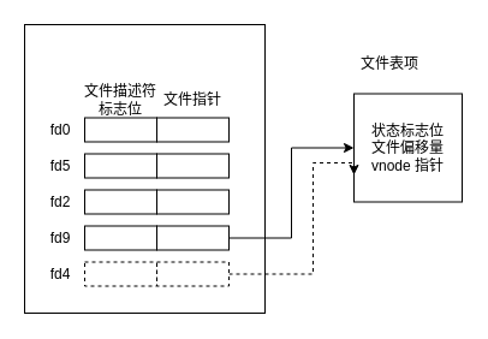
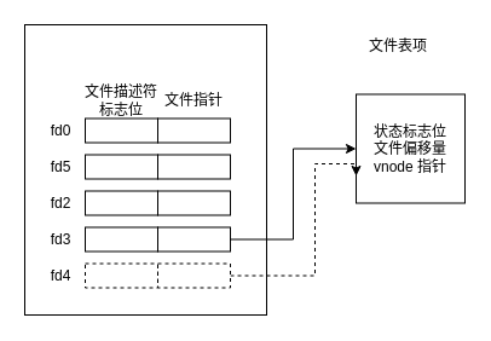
- <mxCell id="19" value="文件表项" style="text;html=1;strokeColor=none;fillColor=none;align=center;verticalAlign=middle;whiteSpace=wrap;rounded=0;" vertex="1" parent="1"><mxGeometry x="294" y="37.5" width="60" height="30" as="geometry" /></mxCell>
+ <mxCell id="19" value="文件表项" style="text;html=1;strokeColor=none;fillColor=none;align=center;verticalAlign=middle;whiteSpace=wrap;rounded=0;" vertex="1" parent="1"><mxGeometry x="299" y="22.5" width="60" height="30" as="geometry" /></mxCell>
- <mxCell id="15" value="fd9" style="text;html=1;strokeColor=none;fillColor=none;align=center;verticalAlign=middle;whiteSpace=wrap;rounded=0;" vertex="1" parent="1"><mxGeometry x="20" y="182.5" width="60" height="30" as="geometry" /></mxCell>
+ <mxCell id="15" value="fd3" style="text;html=1;strokeColor=none;fillColor=none;align=center;verticalAlign=middle;whiteSpace=wrap;rounded=0;" vertex="1" parent="1"><mxGeometry x="20" y="182.5" width="60" height="30" as="geometry" /></mxCell>
